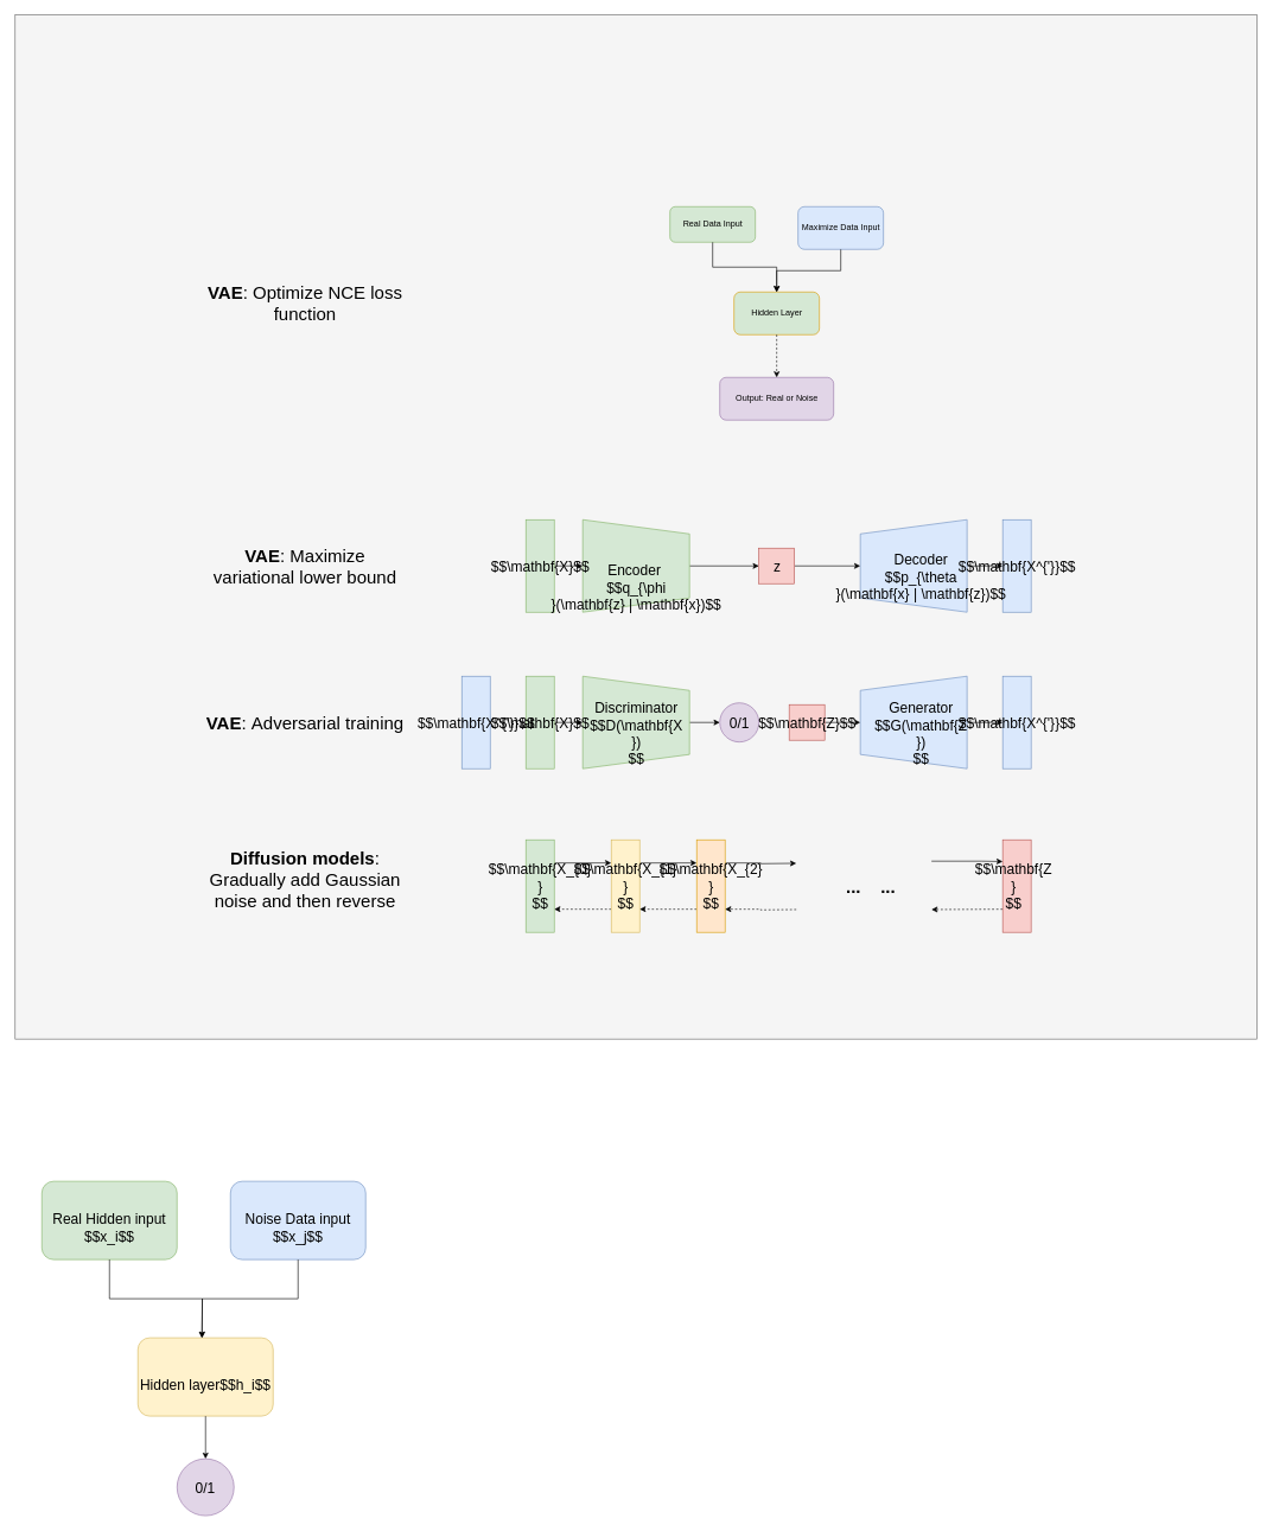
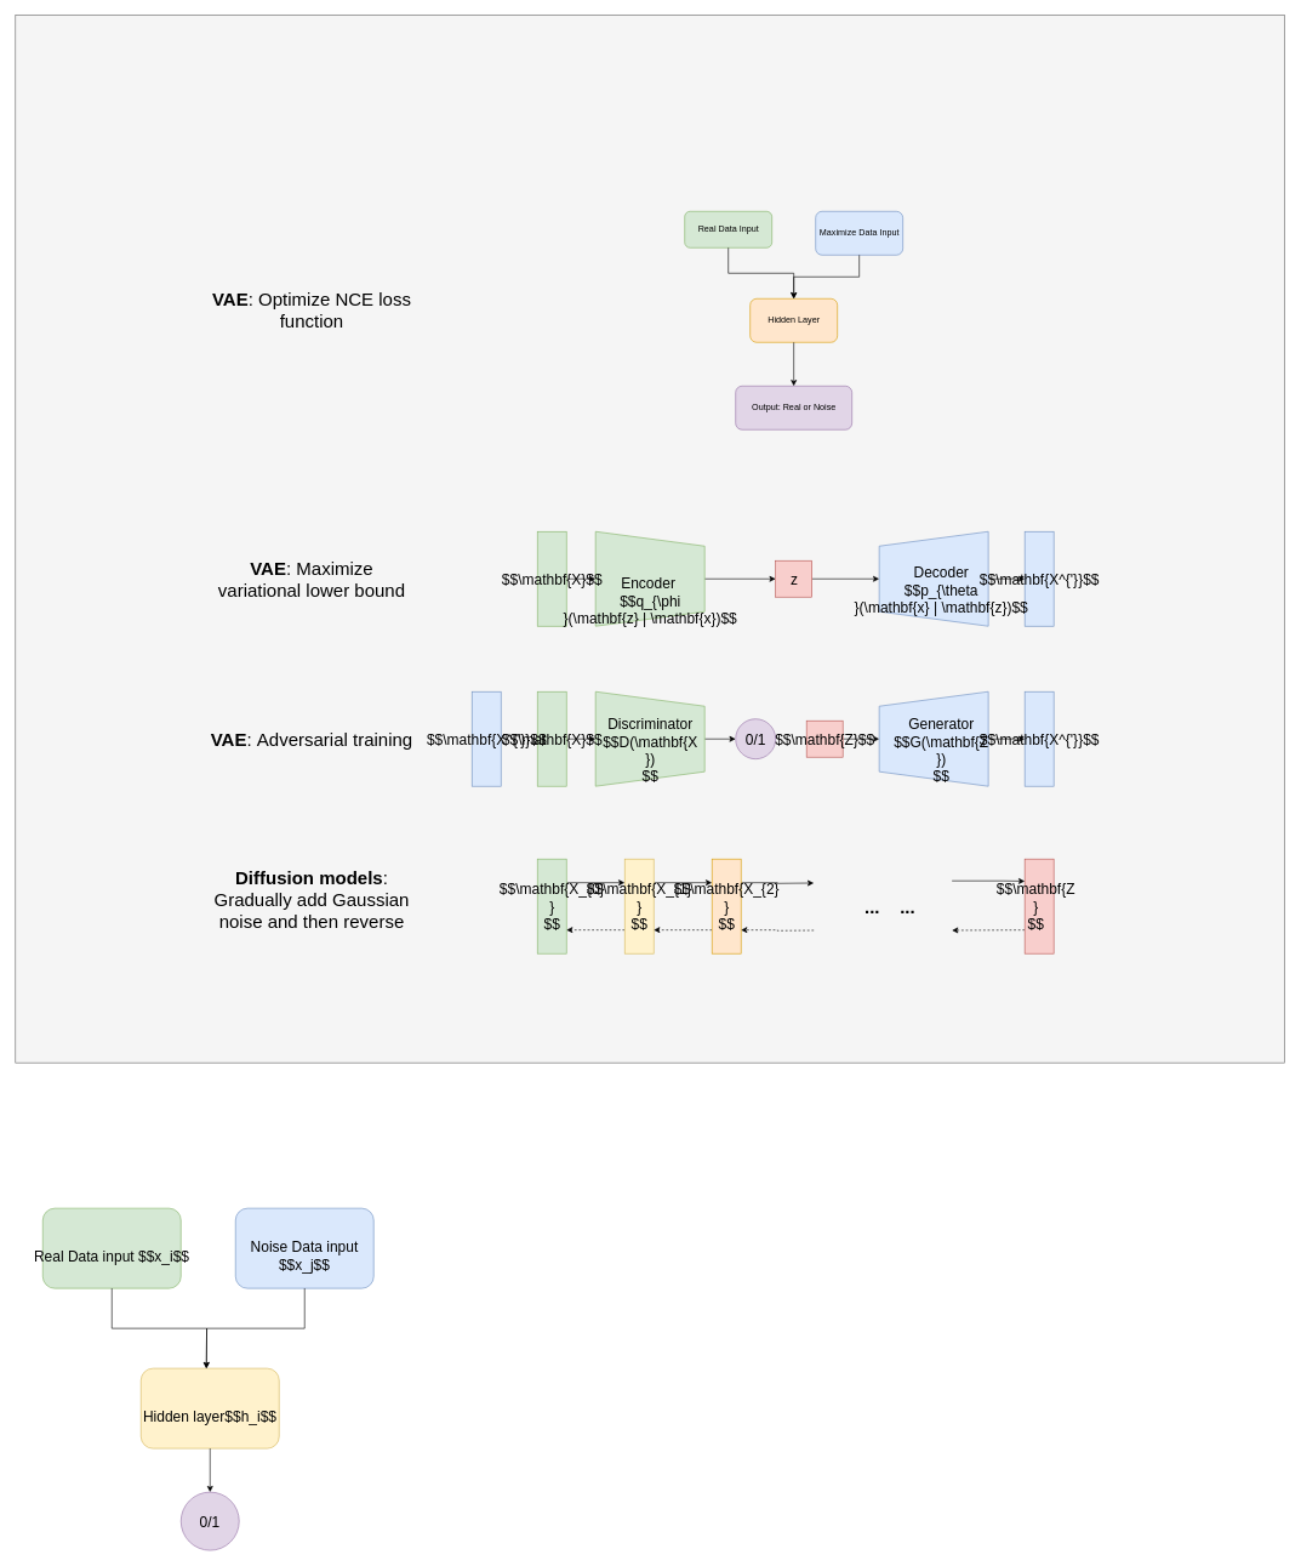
- <mxCell id="59" value="Hidden Layer" style="rounded=1;whiteSpace=wrap;html=1;fillColor=#d5e8d4;strokeColor=#d79b00;" parent="1" vertex="1"><mxGeometry x="1030.5" y="410" width="120" height="60" as="geometry" /></mxCell>
+ <mxCell id="59" value="Hidden Layer" style="rounded=1;whiteSpace=wrap;html=1;fillColor=#ffe6cc;strokeColor=#d79b00;" parent="1" vertex="1"><mxGeometry x="1030.5" y="410" width="120" height="60" as="geometry" /></mxCell>
- <mxCell id="63" style="edgeStyle=orthogonalEdgeStyle;rounded=0;orthogonalLoop=1;jettySize=auto;html=1;exitX=0.5;exitY=1;exitDx=0;exitDy=0;entryX=0.5;entryY=0;entryDx=0;entryDy=0;dashed=1;" parent="1" source="59" target="60" edge="1"><mxGeometry relative="1" as="geometry" /></mxCell>
+ <mxCell id="63" style="edgeStyle=orthogonalEdgeStyle;rounded=0;orthogonalLoop=1;jettySize=auto;html=1;exitX=0.5;exitY=1;exitDx=0;exitDy=0;entryX=0.5;entryY=0;entryDx=0;entryDy=0;" parent="1" source="59" target="60" edge="1"><mxGeometry relative="1" as="geometry" /></mxCell>
- <mxCell id="68" value="&lt;font style=&quot;font-size: 20px;&quot;&gt;Real Hidden input $$x_i$$&lt;/font&gt;" style="text;html=1;strokeColor=none;fillColor=none;align=center;verticalAlign=middle;whiteSpace=wrap;rounded=0;fontSize=20;" parent="1" vertex="1"><mxGeometry x="43" y="1680" width="220" height="90" as="geometry" /></mxCell>
+ <mxCell id="68" value="&lt;font style=&quot;font-size: 20px;&quot;&gt;Real Data input $$x_i$$&lt;/font&gt;" style="text;html=1;strokeColor=none;fillColor=none;align=center;verticalAlign=middle;whiteSpace=wrap;rounded=0;fontSize=20;" parent="1" vertex="1"><mxGeometry x="43" y="1680" width="220" height="90" as="geometry" /></mxCell>
